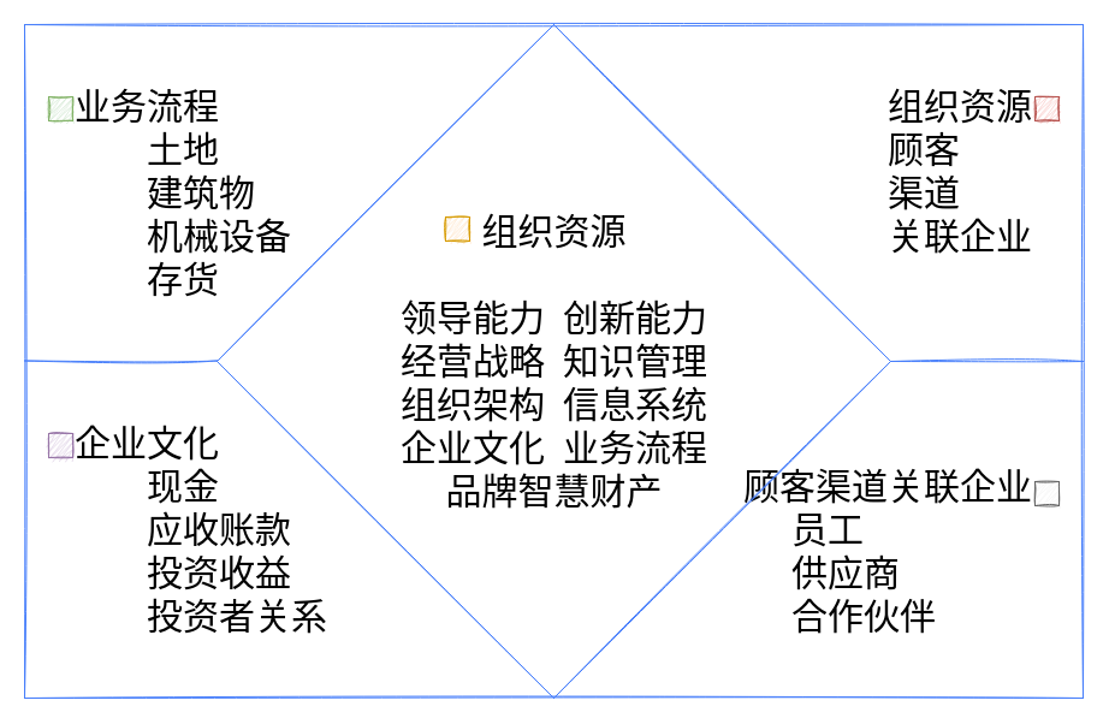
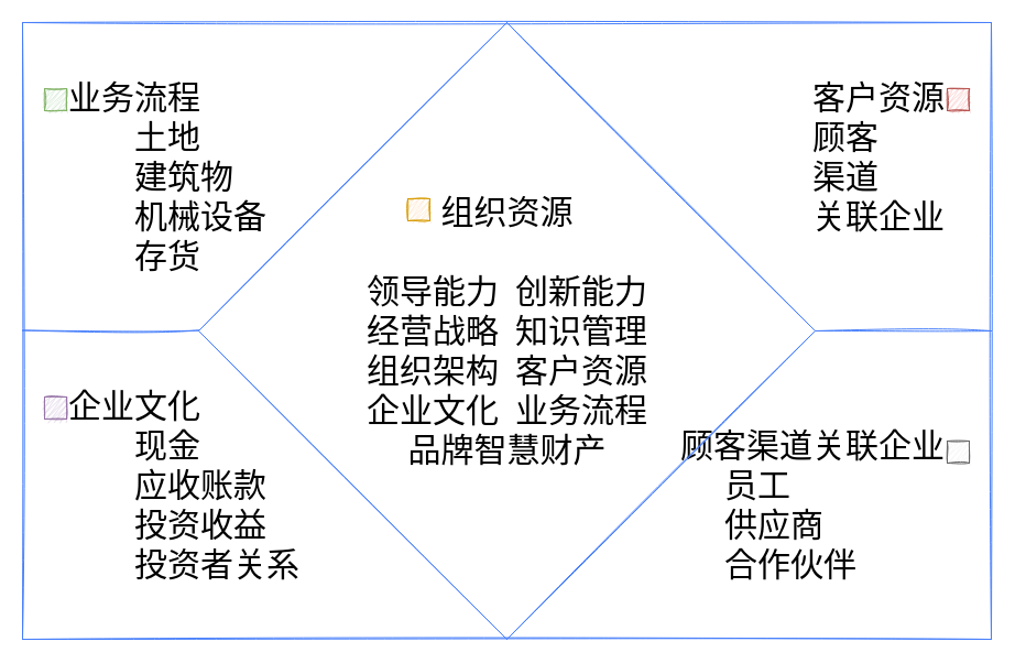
- <mxCell id="5" value="&lt;font style=&quot;font-size: 30px&quot;&gt;组织资源&lt;br&gt;&lt;/font&gt;&lt;blockquote style=&quot;margin: 0 0 0 40px ; border: none ; padding: 0px&quot;&gt;&lt;blockquote style=&quot;text-align: justify ; margin: 0px 0px 0px 40px ; border: none ; padding: 0px&quot;&gt;&lt;font style=&quot;font-size: 30px&quot;&gt;顾客&lt;/font&gt;&lt;/blockquote&gt;&lt;blockquote style=&quot;text-align: justify ; margin: 0px 0px 0px 40px ; border: none ; padding: 0px&quot;&gt;&lt;font style=&quot;font-size: 30px&quot;&gt;渠道&lt;/font&gt;&lt;/blockquote&gt;&lt;blockquote style=&quot;text-align: justify ; margin: 0px 0px 0px 40px ; border: none ; padding: 0px&quot;&gt;&lt;span style=&quot;font-size: 30px&quot;&gt;关联企业&lt;/span&gt;&lt;/blockquote&gt;&lt;/blockquote&gt;&lt;font style=&quot;font-size: 30px&quot;&gt;&lt;br&gt;&lt;/font&gt;" style="text;html=1;strokeColor=none;fillColor=none;align=right;verticalAlign=middle;whiteSpace=wrap;rounded=0;shadow=1;sketch=1;fontFamily=FZJingLeiS-R-GB;" vertex="1" parent="2"><mxGeometry x="590" y="40" width="250" height="200" as="geometry" /></mxCell>
+ <mxCell id="5" value="&lt;font style=&quot;font-size: 30px&quot;&gt;客户资源&lt;br&gt;&lt;/font&gt;&lt;blockquote style=&quot;margin: 0 0 0 40px ; border: none ; padding: 0px&quot;&gt;&lt;blockquote style=&quot;text-align: justify ; margin: 0px 0px 0px 40px ; border: none ; padding: 0px&quot;&gt;&lt;font style=&quot;font-size: 30px&quot;&gt;顾客&lt;/font&gt;&lt;/blockquote&gt;&lt;blockquote style=&quot;text-align: justify ; margin: 0px 0px 0px 40px ; border: none ; padding: 0px&quot;&gt;&lt;font style=&quot;font-size: 30px&quot;&gt;渠道&lt;/font&gt;&lt;/blockquote&gt;&lt;blockquote style=&quot;text-align: justify ; margin: 0px 0px 0px 40px ; border: none ; padding: 0px&quot;&gt;&lt;span style=&quot;font-size: 30px&quot;&gt;关联企业&lt;/span&gt;&lt;/blockquote&gt;&lt;/blockquote&gt;&lt;font style=&quot;font-size: 30px&quot;&gt;&lt;br&gt;&lt;/font&gt;" style="text;html=1;strokeColor=none;fillColor=none;align=right;verticalAlign=middle;whiteSpace=wrap;rounded=0;shadow=1;sketch=1;fontFamily=FZJingLeiS-R-GB;" vertex="1" parent="2"><mxGeometry x="590" y="40" width="250" height="200" as="geometry" /></mxCell>
- <mxCell id="9" value="&lt;div&gt;&lt;font style=&quot;font-size: 30px&quot;&gt;组织资源&lt;/font&gt;&lt;/div&gt;&lt;div&gt;&lt;font style=&quot;font-size: 30px&quot;&gt;&lt;br&gt;&lt;/font&gt;&lt;/div&gt;&lt;div&gt;&lt;font style=&quot;font-size: 30px&quot;&gt;领导能力&amp;nbsp; 创新能力&lt;/font&gt;&lt;/div&gt;&lt;div&gt;&lt;font style=&quot;font-size: 30px&quot;&gt;经营战略&amp;nbsp; 知识管理&lt;/font&gt;&lt;/div&gt;&lt;div&gt;&lt;font style=&quot;font-size: 30px&quot;&gt;组织架构&amp;nbsp; 信息系统&lt;/font&gt;&lt;/div&gt;&lt;div&gt;&lt;font style=&quot;font-size: 30px&quot;&gt;企业文化&amp;nbsp; 业务流程&lt;/font&gt;&lt;/div&gt;&lt;div&gt;&lt;font style=&quot;font-size: 30px&quot;&gt;品牌智慧财产&lt;/font&gt;&lt;/div&gt;" style="text;html=1;strokeColor=none;fillColor=none;align=center;verticalAlign=middle;whiteSpace=wrap;rounded=0;shadow=1;sketch=1;fontFamily=FZJingLeiS-R-GB;" vertex="1" parent="2"><mxGeometry x="277.5" y="180" width="325" height="200" as="geometry" /></mxCell>
+ <mxCell id="9" value="&lt;div&gt;&lt;font style=&quot;font-size: 30px&quot;&gt;组织资源&lt;/font&gt;&lt;/div&gt;&lt;div&gt;&lt;font style=&quot;font-size: 30px&quot;&gt;&lt;br&gt;&lt;/font&gt;&lt;/div&gt;&lt;div&gt;&lt;font style=&quot;font-size: 30px&quot;&gt;领导能力&amp;nbsp; 创新能力&lt;/font&gt;&lt;/div&gt;&lt;div&gt;&lt;font style=&quot;font-size: 30px&quot;&gt;经营战略&amp;nbsp; 知识管理&lt;/font&gt;&lt;/div&gt;&lt;div&gt;&lt;font style=&quot;font-size: 30px&quot;&gt;组织架构&amp;nbsp; 客户资源&lt;/font&gt;&lt;/div&gt;&lt;div&gt;&lt;font style=&quot;font-size: 30px&quot;&gt;企业文化&amp;nbsp; 业务流程&lt;/font&gt;&lt;/div&gt;&lt;div&gt;&lt;font style=&quot;font-size: 30px&quot;&gt;品牌智慧财产&lt;/font&gt;&lt;/div&gt;" style="text;html=1;strokeColor=none;fillColor=none;align=center;verticalAlign=middle;whiteSpace=wrap;rounded=0;shadow=1;sketch=1;fontFamily=FZJingLeiS-R-GB;" vertex="1" parent="2"><mxGeometry x="277.5" y="180" width="325" height="200" as="geometry" /></mxCell>
